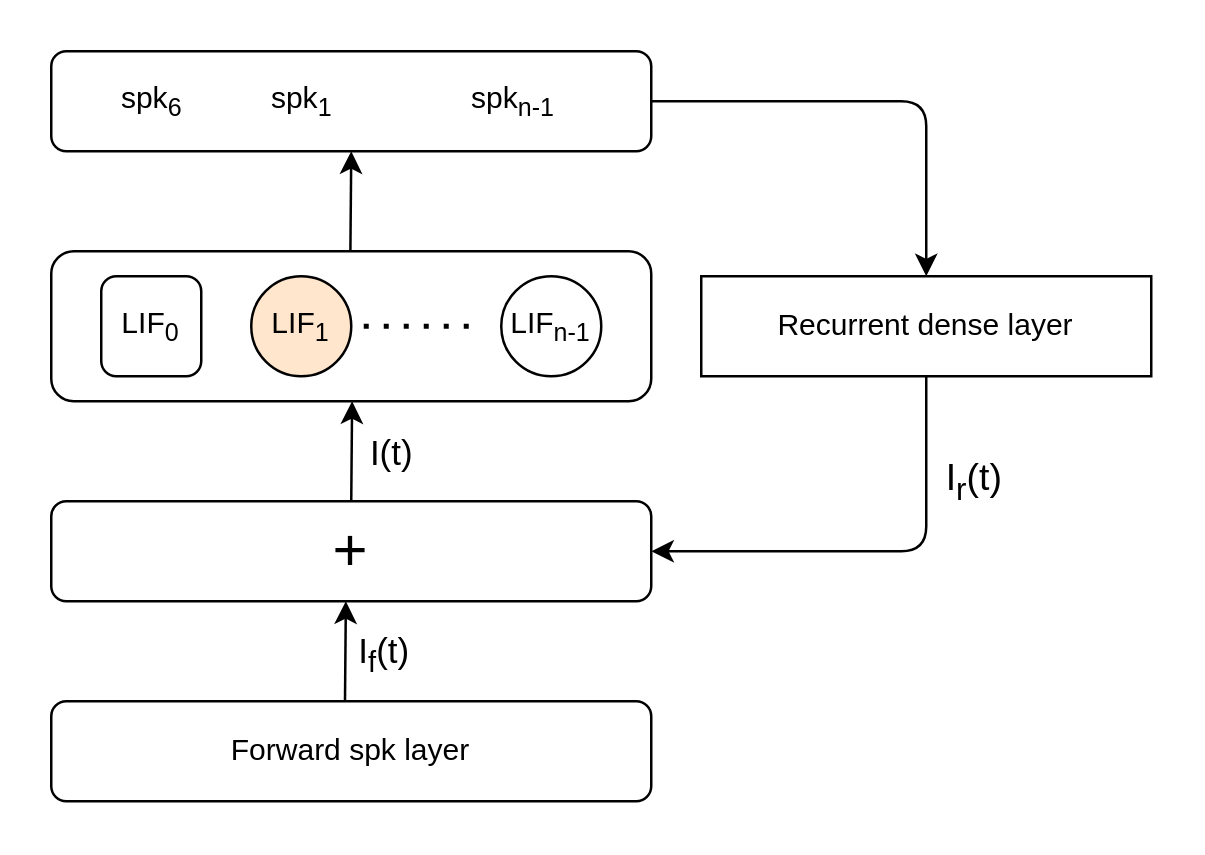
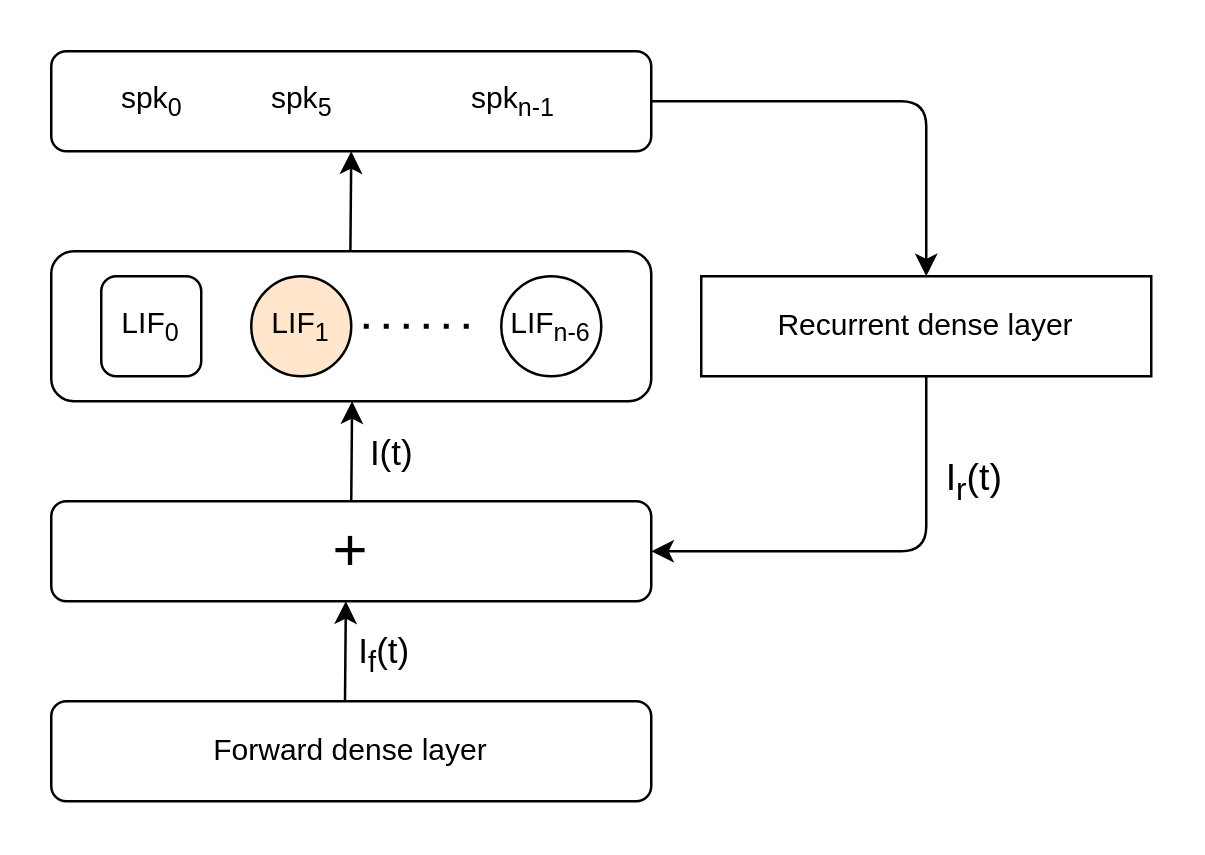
- <mxCell id="10" value="spk&lt;sub&gt;6&lt;/sub&gt;" style="text;html=1;align=center;verticalAlign=middle;whiteSpace=wrap;rounded=0;" vertex="1" parent="1"><mxGeometry x="42.5" y="25" width="35" height="30" as="geometry" /></mxCell>
+ <mxCell id="10" value="spk&lt;sub&gt;0&lt;/sub&gt;" style="text;html=1;align=center;verticalAlign=middle;whiteSpace=wrap;rounded=0;" vertex="1" parent="1"><mxGeometry x="42.5" y="25" width="35" height="30" as="geometry" /></mxCell>
- <mxCell id="11" value="spk&lt;sub&gt;1&lt;/sub&gt;" style="text;html=1;align=center;verticalAlign=middle;whiteSpace=wrap;rounded=0;" vertex="1" parent="1"><mxGeometry x="102.5" y="25" width="35" height="30" as="geometry" /></mxCell>
+ <mxCell id="11" value="spk&lt;sub&gt;5&lt;/sub&gt;" style="text;html=1;align=center;verticalAlign=middle;whiteSpace=wrap;rounded=0;" vertex="1" parent="1"><mxGeometry x="102.5" y="25" width="35" height="30" as="geometry" /></mxCell>
- <mxCell id="4" value="LIF&lt;sub&gt;n-1&lt;/sub&gt;" style="ellipse;whiteSpace=wrap;html=1;aspect=fixed;" vertex="1" parent="1"><mxGeometry x="200" y="110" width="40" height="40" as="geometry" /></mxCell>
+ <mxCell id="4" value="LIF&lt;sub&gt;n-6&lt;/sub&gt;" style="ellipse;whiteSpace=wrap;html=1;aspect=fixed;" vertex="1" parent="1"><mxGeometry x="200" y="110" width="40" height="40" as="geometry" /></mxCell>
- <mxCell id="19" value="Forward spk layer" style="rounded=1;whiteSpace=wrap;html=1;fillColor=none;" vertex="1" parent="1"><mxGeometry x="20" y="280" width="240" height="40" as="geometry" /></mxCell>
+ <mxCell id="19" value="Forward dense layer" style="rounded=1;whiteSpace=wrap;html=1;fillColor=none;" vertex="1" parent="1"><mxGeometry x="20" y="280" width="240" height="40" as="geometry" /></mxCell>
